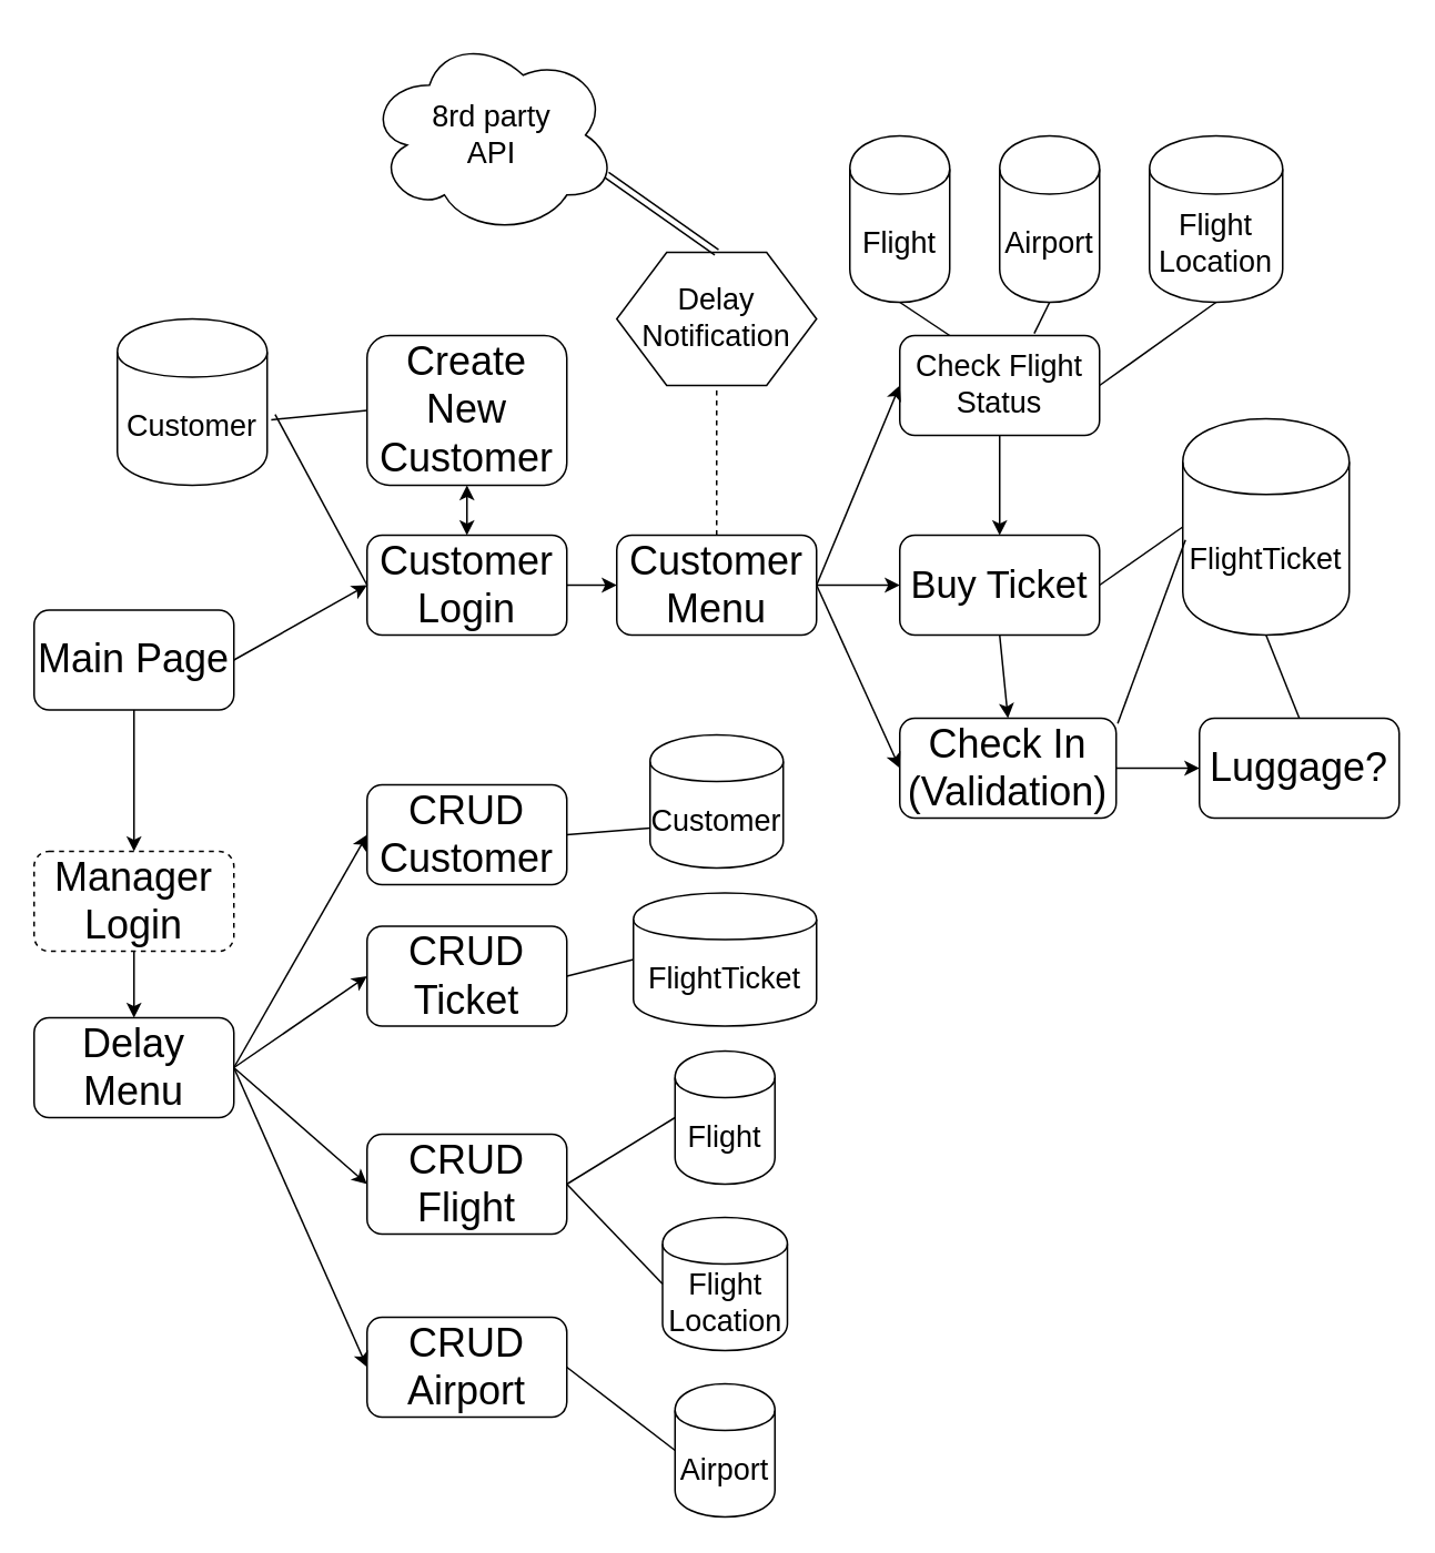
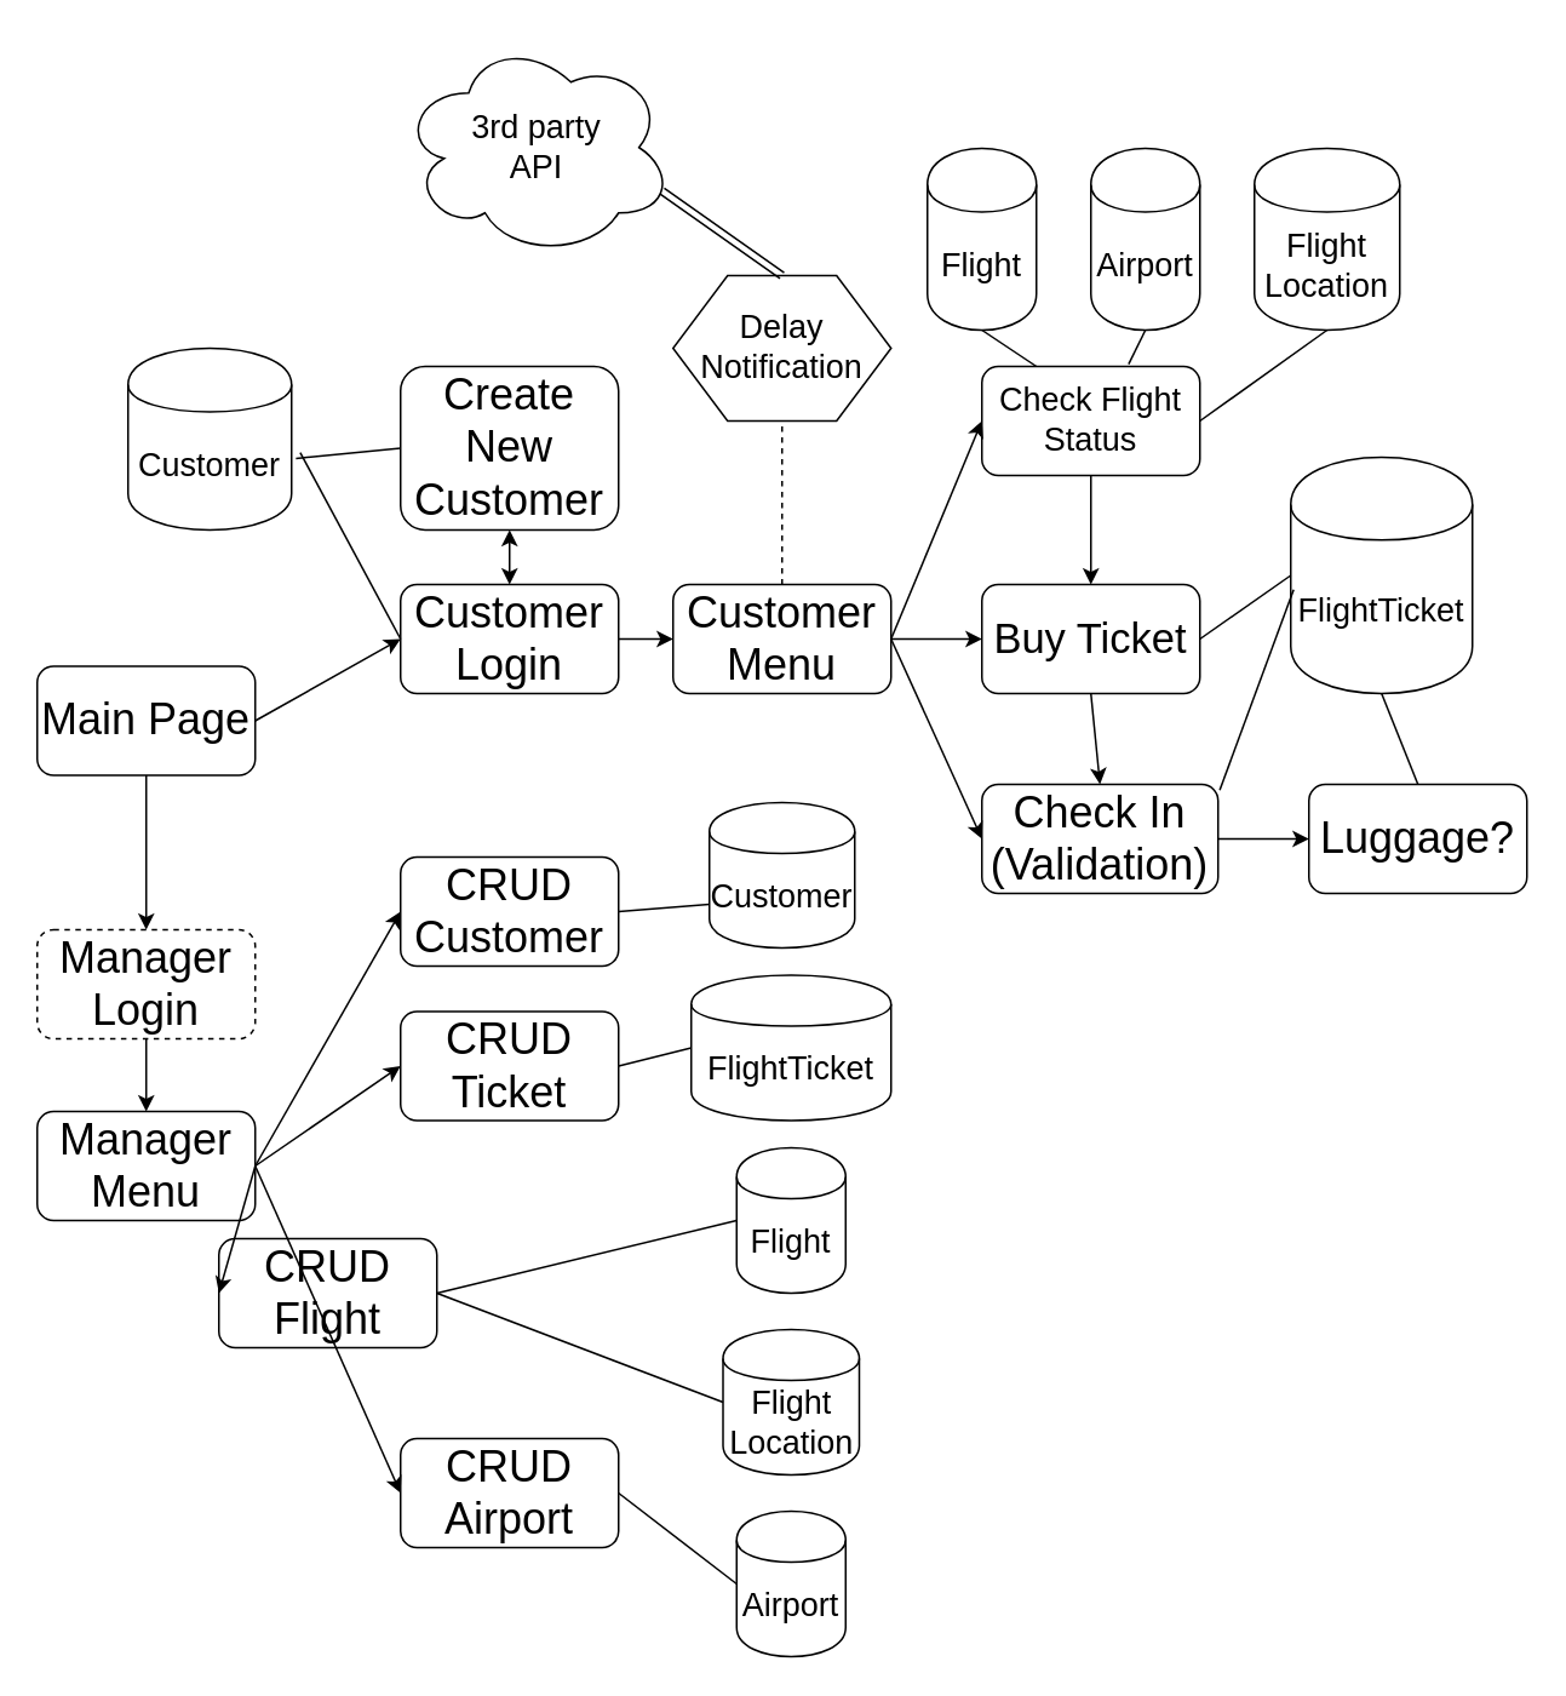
- <mxCell id="56" value="8rd party &lt;br&gt;API" style="ellipse;shape=cloud;whiteSpace=wrap;html=1;fontSize=18;" vertex="1" parent="1"><mxGeometry x="220" y="20.5" width="150" height="120" as="geometry" /></mxCell>
+ <mxCell id="56" value="3rd party &lt;br&gt;API" style="ellipse;shape=cloud;whiteSpace=wrap;html=1;fontSize=18;" vertex="1" parent="1"><mxGeometry x="220" y="20.5" width="150" height="120" as="geometry" /></mxCell>
- <mxCell id="21" value="Delay Menu" style="rounded=1;whiteSpace=wrap;html=1;fontSize=24;" vertex="1" parent="1"><mxGeometry x="20" y="611" width="120" height="60" as="geometry" /></mxCell>
+ <mxCell id="21" value="Manager Menu" style="rounded=1;whiteSpace=wrap;html=1;fontSize=24;" vertex="1" parent="1"><mxGeometry x="20" y="611" width="120" height="60" as="geometry" /></mxCell>
- <mxCell id="23" value="CRUD&lt;br&gt;Flight" style="rounded=1;whiteSpace=wrap;html=1;fontSize=24;" vertex="1" parent="1"><mxGeometry x="220" y="681" width="120" height="60" as="geometry" /></mxCell>
+ <mxCell id="23" value="CRUD&lt;br&gt;Flight" style="rounded=1;whiteSpace=wrap;html=1;fontSize=24;" vertex="1" parent="1"><mxGeometry x="120" y="681" width="120" height="60" as="geometry" /></mxCell>
